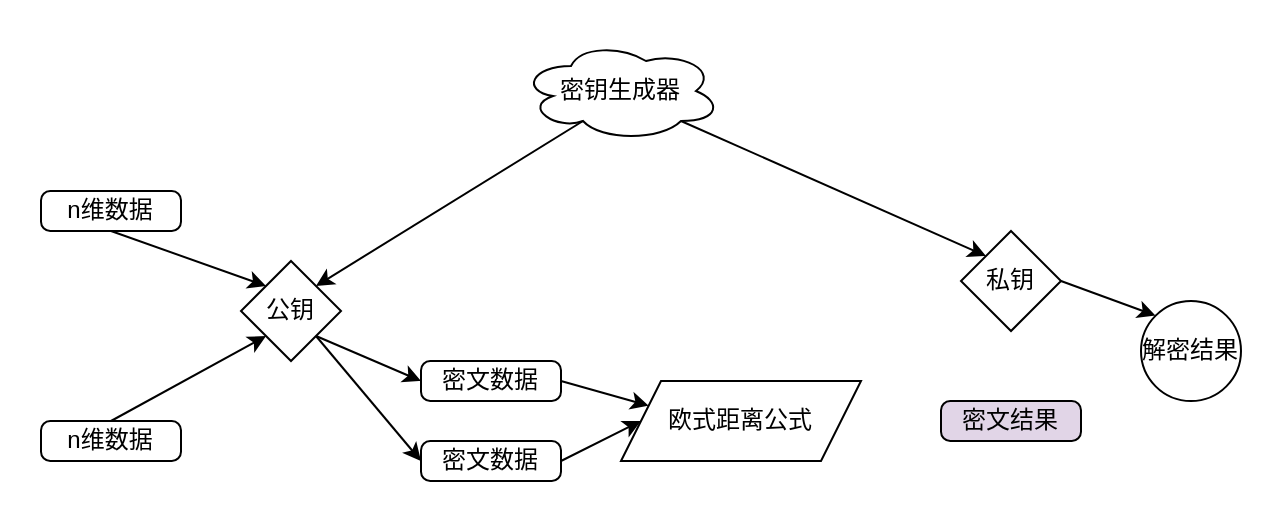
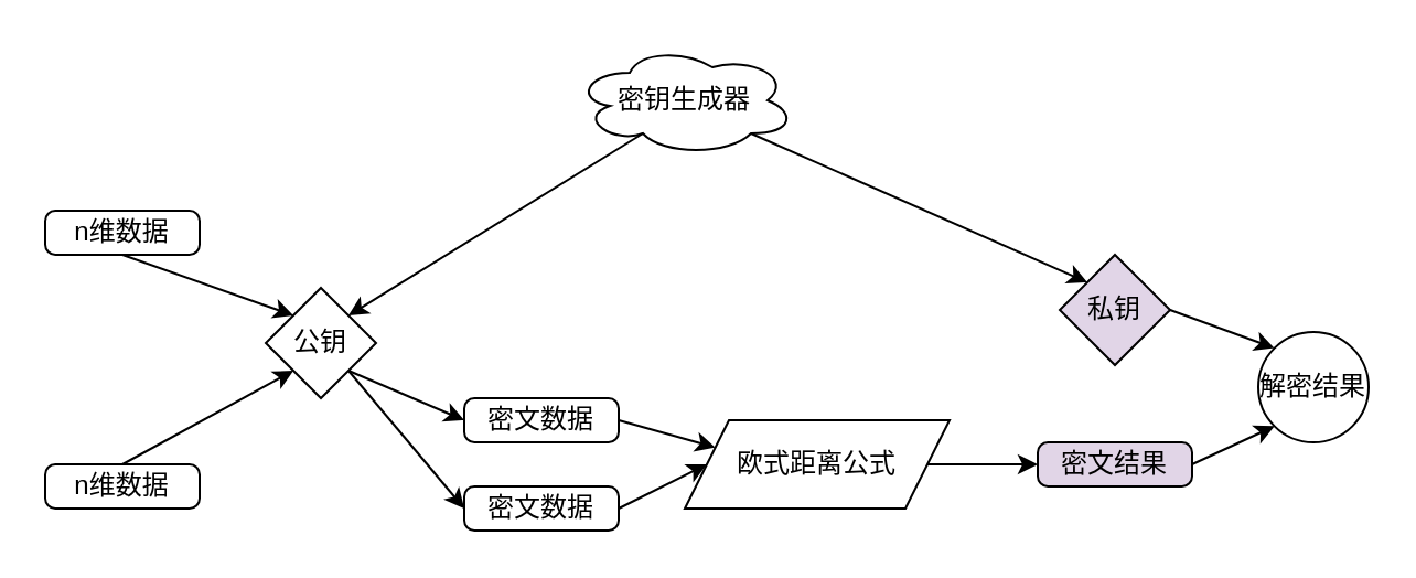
- <mxCell id="5" value="私钥" style="rhombus;whiteSpace=wrap;html=1;" vertex="1" parent="1"><mxGeometry x="480" y="115" width="50" height="50" as="geometry" /></mxCell>
+ <mxCell id="5" value="私钥" style="rhombus;whiteSpace=wrap;html=1;fillColor=#e1d5e7;" vertex="1" parent="1"><mxGeometry x="480" y="115" width="50" height="50" as="geometry" /></mxCell>
+ <mxCell id="20" value="" style="endArrow=classic;html=1;exitX=1;exitY=0.5;exitDx=0;exitDy=0;entryX=0;entryY=1;entryDx=0;entryDy=0;" edge="1" parent="1" source="14" target="22"><mxGeometry width="50" height="50" relative="1" as="geometry"><mxPoint x="270" y="330" as="sourcePoint" /><mxPoint x="570" y="190" as="targetPoint" /></mxGeometry></mxCell>
+ <mxCell id="19" value="" style="endArrow=classic;html=1;exitX=1;exitY=0.5;exitDx=0;exitDy=0;entryX=0;entryY=0.5;entryDx=0;entryDy=0;" edge="1" parent="1" source="9" target="14"><mxGeometry width="50" height="50" relative="1" as="geometry"><mxPoint x="260" y="330" as="sourcePoint" /><mxPoint x="310" y="280" as="targetPoint" /></mxGeometry></mxCell>
